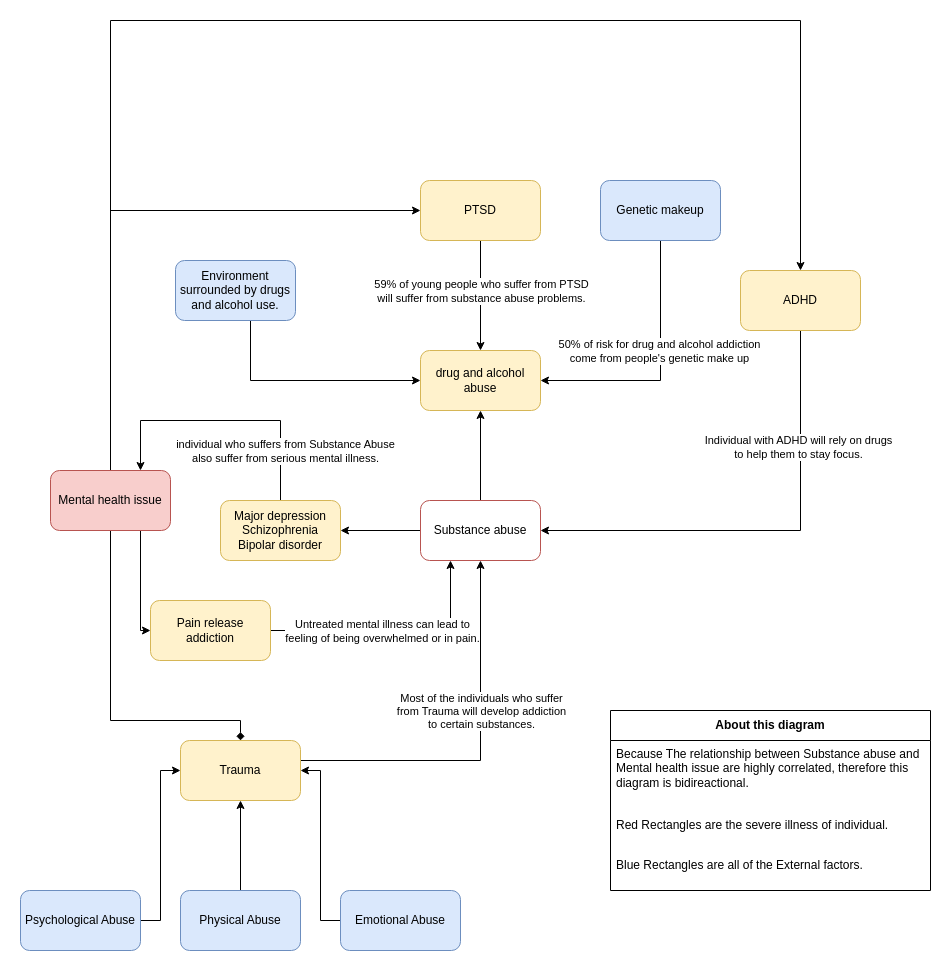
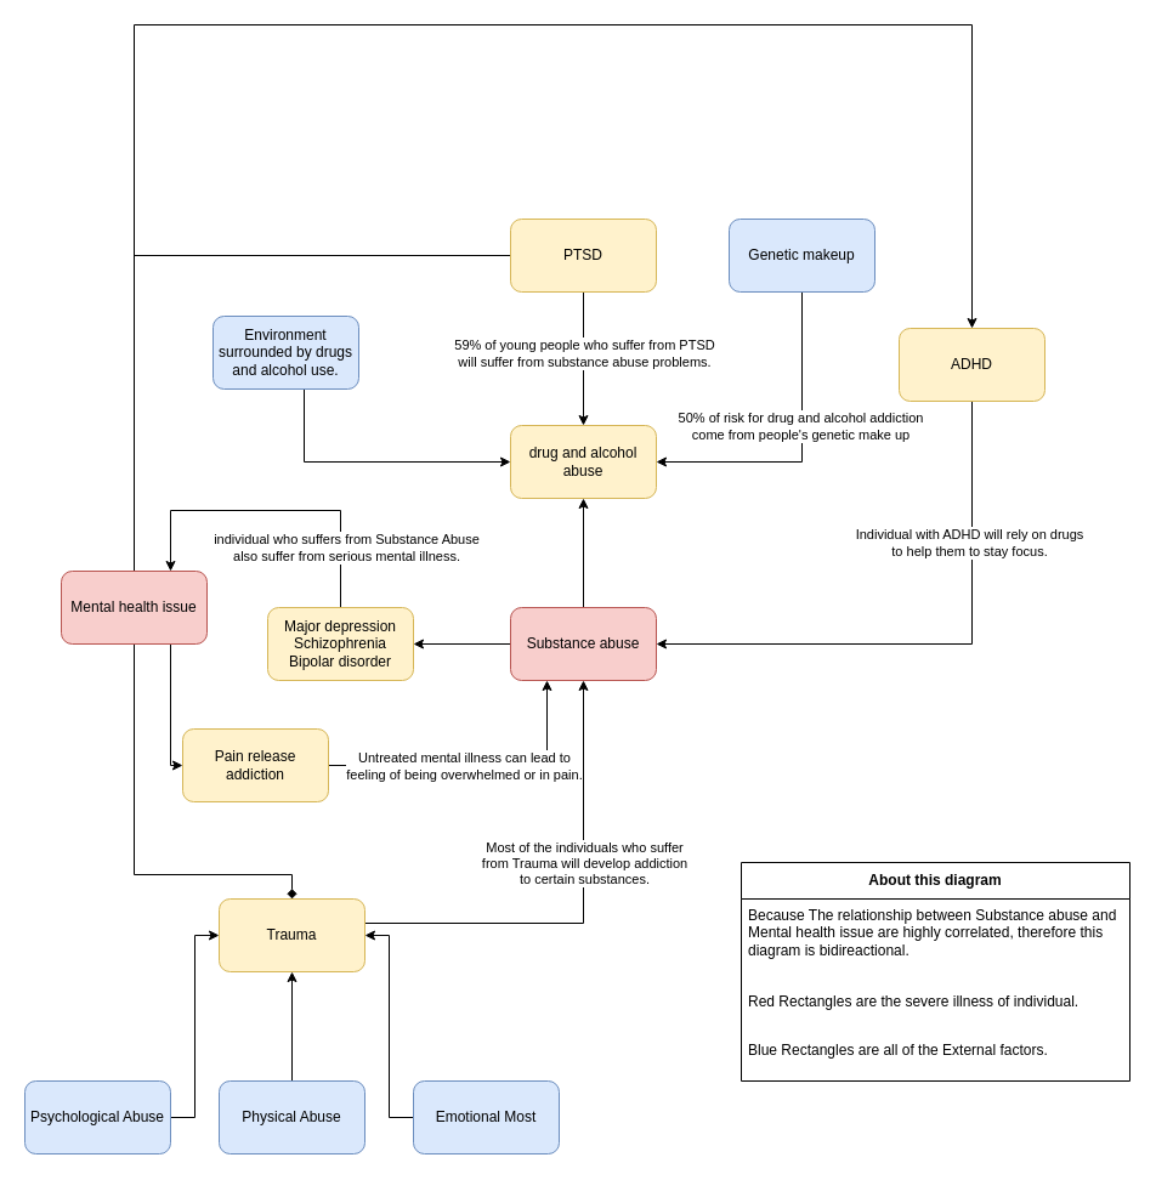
- <mxCell id="2" style="edgeStyle=orthogonalEdgeStyle;rounded=0;orthogonalLoop=1;jettySize=auto;html=1;entryX=0;entryY=0.5;entryDx=0;entryDy=0;exitX=0.5;exitY=0;exitDx=0;exitDy=0;" edge="1" parent="1" source="6" target="21"><mxGeometry relative="1" as="geometry"><mxPoint x="420" y="220" as="targetPoint" /><mxPoint x="240" y="390" as="sourcePoint" /><Array as="points"><mxPoint x="110" y="210" /></Array></mxGeometry></mxCell>
+ <mxCell id="2" style="edgeStyle=orthogonalEdgeStyle;rounded=0;orthogonalLoop=1;jettySize=auto;html=1;entryX=0;entryY=0.5;entryDx=0;entryDy=0;exitX=0.5;exitY=0;exitDx=0;exitDy=0;endArrow=none;" edge="1" parent="1" source="6" target="21"><mxGeometry relative="1" as="geometry"><mxPoint x="420" y="220" as="targetPoint" /><mxPoint x="240" y="390" as="sourcePoint" /><Array as="points"><mxPoint x="110" y="210" /></Array></mxGeometry></mxCell>
- <mxCell id="9" value="Substance abuse" style="rounded=1;whiteSpace=wrap;html=1;fillColor=#ffffff;strokeColor=#b85450;" vertex="1" parent="1"><mxGeometry x="420" y="500" width="120" height="60" as="geometry" /></mxCell>
+ <mxCell id="9" value="Substance abuse" style="rounded=1;whiteSpace=wrap;html=1;fillColor=#f8cecc;strokeColor=#b85450;" vertex="1" parent="1"><mxGeometry x="420" y="500" width="120" height="60" as="geometry" /></mxCell>
- <mxCell id="16" value="Emotional Abuse" style="rounded=1;whiteSpace=wrap;html=1;fillColor=#dae8fc;strokeColor=#6c8ebf;" vertex="1" parent="1"><mxGeometry x="340" y="890" width="120" height="60" as="geometry" /></mxCell>
+ <mxCell id="16" value="Emotional Most" style="rounded=1;whiteSpace=wrap;html=1;fillColor=#dae8fc;strokeColor=#6c8ebf;" vertex="1" parent="1"><mxGeometry x="340" y="890" width="120" height="60" as="geometry" /></mxCell>
